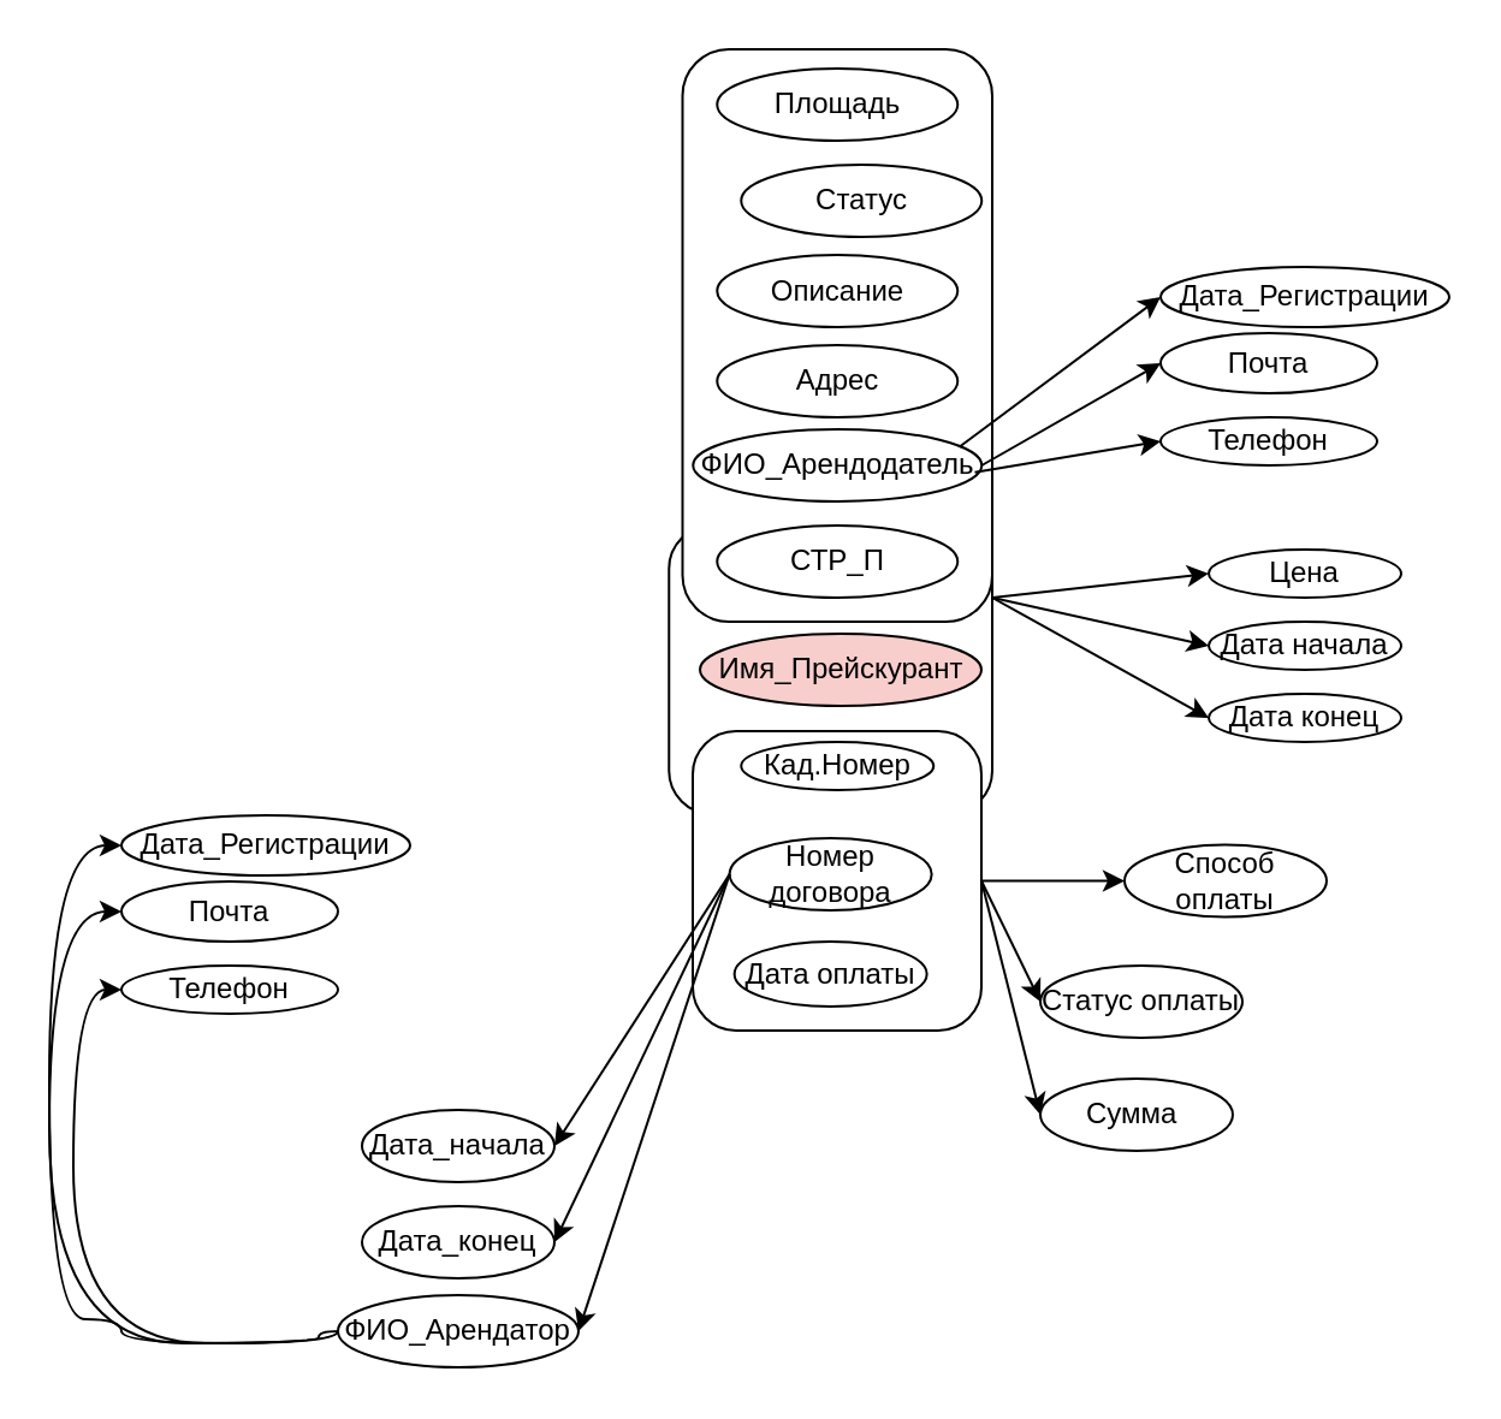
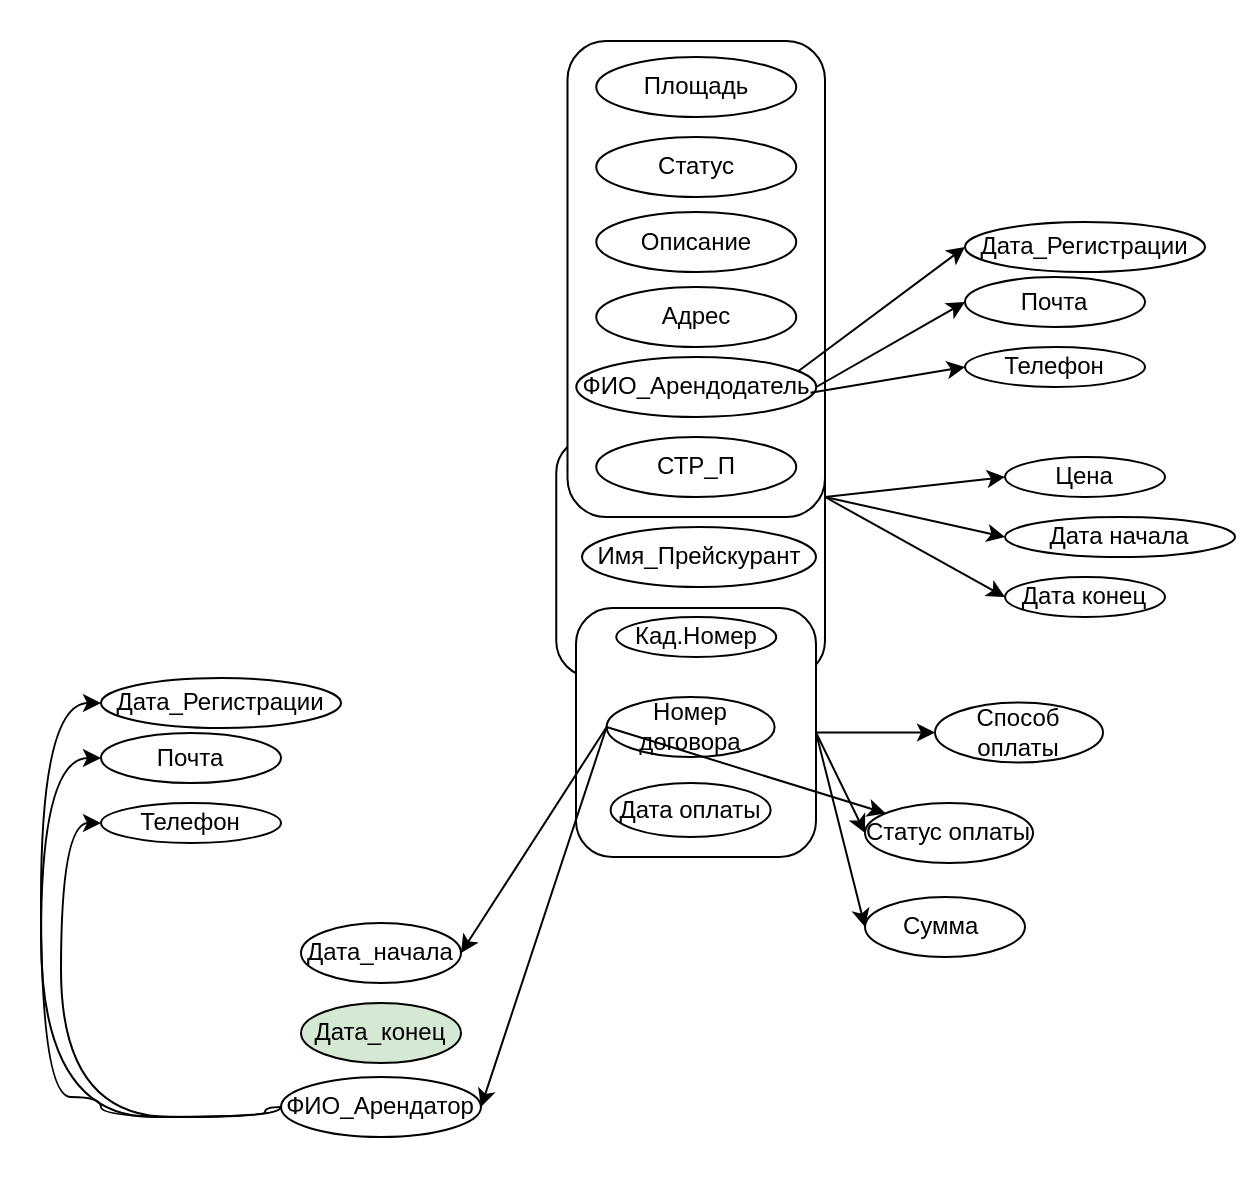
- <mxCell id="6" value="Статус" style="ellipse;whiteSpace=wrap;html=1;" parent="1" vertex="1"><mxGeometry x="307.63" y="68" width="100" height="30" as="geometry" /></mxCell>
+ <mxCell id="6" value="Статус" style="ellipse;whiteSpace=wrap;html=1;" parent="1" vertex="1"><mxGeometry x="297.63" y="68" width="100" height="30" as="geometry" /></mxCell>
- <mxCell id="21" value="Дата начала" style="ellipse;whiteSpace=wrap;html=1;" parent="1" vertex="1"><mxGeometry x="502" y="258" width="80" height="20" as="geometry" /></mxCell>
+ <mxCell id="21" value="Дата начала" style="ellipse;whiteSpace=wrap;html=1;" parent="1" vertex="1"><mxGeometry x="502" y="258" width="115" height="20" as="geometry" /></mxCell>
- <mxCell id="19" value="Имя_Прейскурант" style="ellipse;whiteSpace=wrap;html=1;fillColor=#f8cecc;" parent="1" vertex="1"><mxGeometry x="290.5" y="263" width="117" height="30" as="geometry" /></mxCell>
+ <mxCell id="19" value="Имя_Прейскурант" style="ellipse;whiteSpace=wrap;html=1;" parent="1" vertex="1"><mxGeometry x="290.5" y="263" width="117" height="30" as="geometry" /></mxCell>
- <mxCell id="34" value="" style="endArrow=classic;html=1;rounded=0;entryX=1;entryY=0.5;entryDx=0;entryDy=0;exitX=0;exitY=0.5;exitDx=0;exitDy=0;" parent="1" source="28" target="30" edge="1"><mxGeometry width="50" height="50" relative="1" as="geometry"><mxPoint x="290" y="561" as="sourcePoint" /><mxPoint x="340" y="511" as="targetPoint" /></mxGeometry></mxCell>
+ <mxCell id="34" value="" style="endArrow=classic;html=1;rounded=0;exitX=0;exitY=0.5;exitDx=0;exitDy=0;" parent="1" source="28" target="27" edge="1"><mxGeometry width="50" height="50" relative="1" as="geometry"><mxPoint x="290" y="561" as="sourcePoint" /><mxPoint x="340" y="511" as="targetPoint" /></mxGeometry></mxCell>
- <mxCell id="30" value="Дата_конец" style="ellipse;whiteSpace=wrap;html=1;" parent="1" vertex="1"><mxGeometry x="150" y="501" width="80" height="30" as="geometry" /></mxCell>
+ <mxCell id="30" value="Дата_конец" style="ellipse;whiteSpace=wrap;html=1;fillColor=#d5e8d4;" parent="1" vertex="1"><mxGeometry x="150" y="501" width="80" height="30" as="geometry" /></mxCell>
